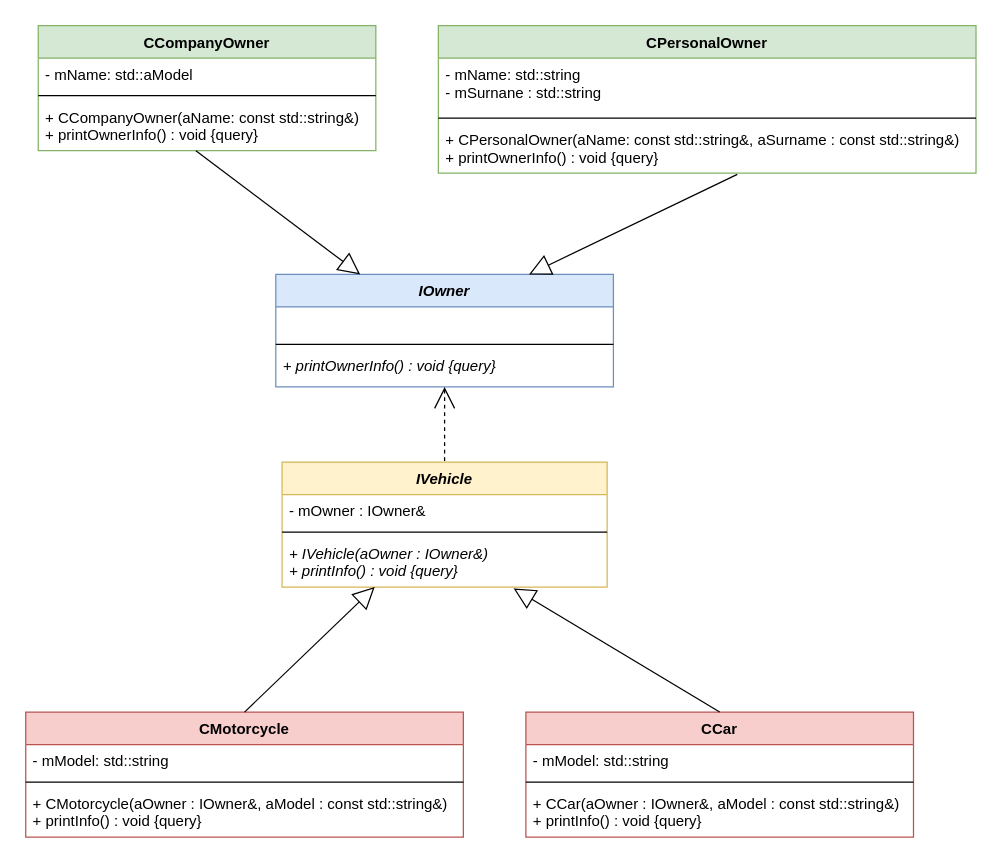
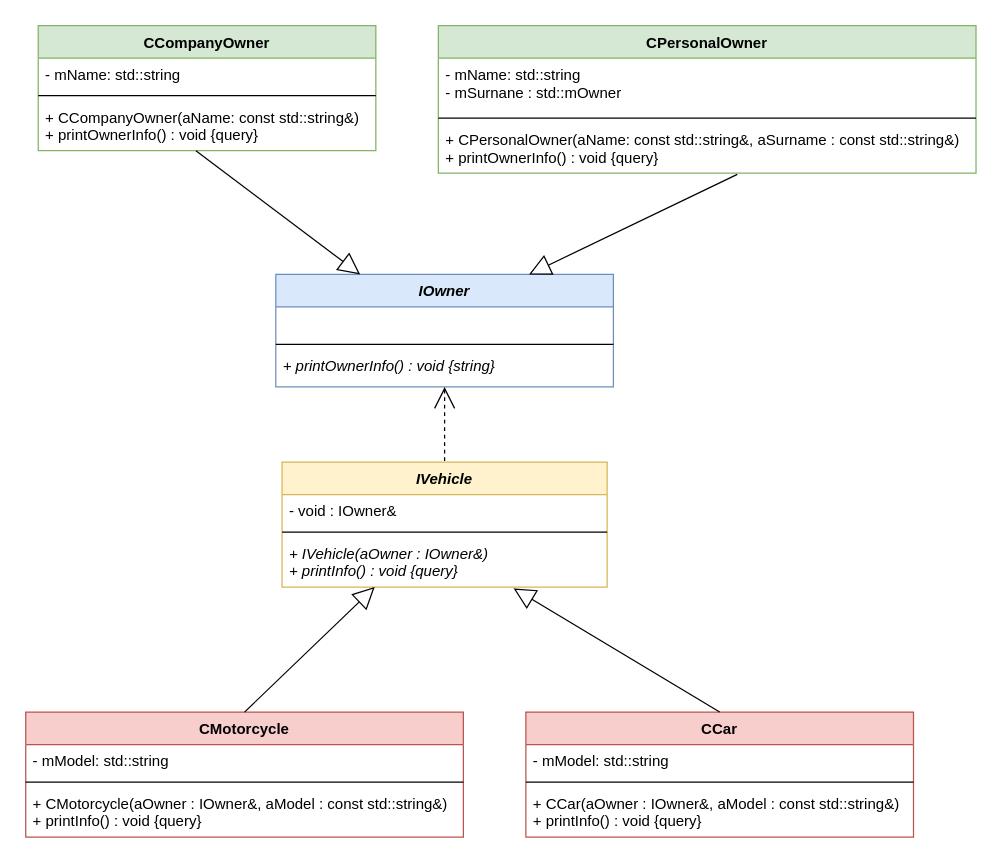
- <mxCell id="11" value="- mName: std::aModel" style="text;strokeColor=none;fillColor=none;align=left;verticalAlign=top;spacingLeft=4;spacingRight=4;overflow=hidden;rotatable=0;points=[[0,0.5],[1,0.5]];portConstraint=eastwest;" vertex="1" parent="10"><mxGeometry y="26" width="270" height="26" as="geometry" /></mxCell>
+ <mxCell id="11" value="- mName: std::string" style="text;strokeColor=none;fillColor=none;align=left;verticalAlign=top;spacingLeft=4;spacingRight=4;overflow=hidden;rotatable=0;points=[[0,0.5],[1,0.5]];portConstraint=eastwest;" vertex="1" parent="10"><mxGeometry y="26" width="270" height="26" as="geometry" /></mxCell>
- <mxCell id="23" value="- mName: std::string&#10;- mSurnane : std::string" style="text;strokeColor=none;fillColor=none;align=left;verticalAlign=top;spacingLeft=4;spacingRight=4;overflow=hidden;rotatable=0;points=[[0,0.5],[1,0.5]];portConstraint=eastwest;" vertex="1" parent="22"><mxGeometry y="26" width="430" height="44" as="geometry" /></mxCell>
+ <mxCell id="23" value="- mName: std::string&#10;- mSurnane : std::mOwner" style="text;strokeColor=none;fillColor=none;align=left;verticalAlign=top;spacingLeft=4;spacingRight=4;overflow=hidden;rotatable=0;points=[[0,0.5],[1,0.5]];portConstraint=eastwest;" vertex="1" parent="22"><mxGeometry y="26" width="430" height="44" as="geometry" /></mxCell>
- <mxCell id="21" value="+ printOwnerInfo() : void {query}" style="text;strokeColor=none;fillColor=none;align=left;verticalAlign=top;spacingLeft=4;spacingRight=4;overflow=hidden;rotatable=0;points=[[0,0.5],[1,0.5]];portConstraint=eastwest;fontStyle=2" vertex="1" parent="18"><mxGeometry y="60" width="270" height="30" as="geometry" /></mxCell>
+ <mxCell id="21" value="+ printOwnerInfo() : void {string}" style="text;strokeColor=none;fillColor=none;align=left;verticalAlign=top;spacingLeft=4;spacingRight=4;overflow=hidden;rotatable=0;points=[[0,0.5],[1,0.5]];portConstraint=eastwest;fontStyle=2" vertex="1" parent="18"><mxGeometry y="60" width="270" height="30" as="geometry" /></mxCell>
- <mxCell id="3" value="- mOwner : IOwner&amp;" style="text;strokeColor=none;fillColor=none;align=left;verticalAlign=top;spacingLeft=4;spacingRight=4;overflow=hidden;rotatable=0;points=[[0,0.5],[1,0.5]];portConstraint=eastwest;" vertex="1" parent="2"><mxGeometry y="26" width="260" height="26" as="geometry" /></mxCell>
+ <mxCell id="3" value="- void : IOwner&amp;" style="text;strokeColor=none;fillColor=none;align=left;verticalAlign=top;spacingLeft=4;spacingRight=4;overflow=hidden;rotatable=0;points=[[0,0.5],[1,0.5]];portConstraint=eastwest;" vertex="1" parent="2"><mxGeometry y="26" width="260" height="26" as="geometry" /></mxCell>
